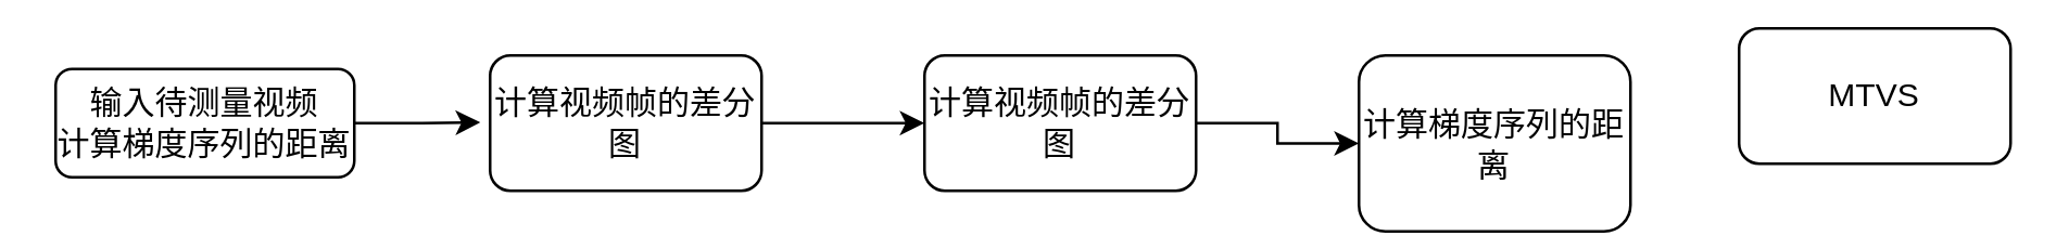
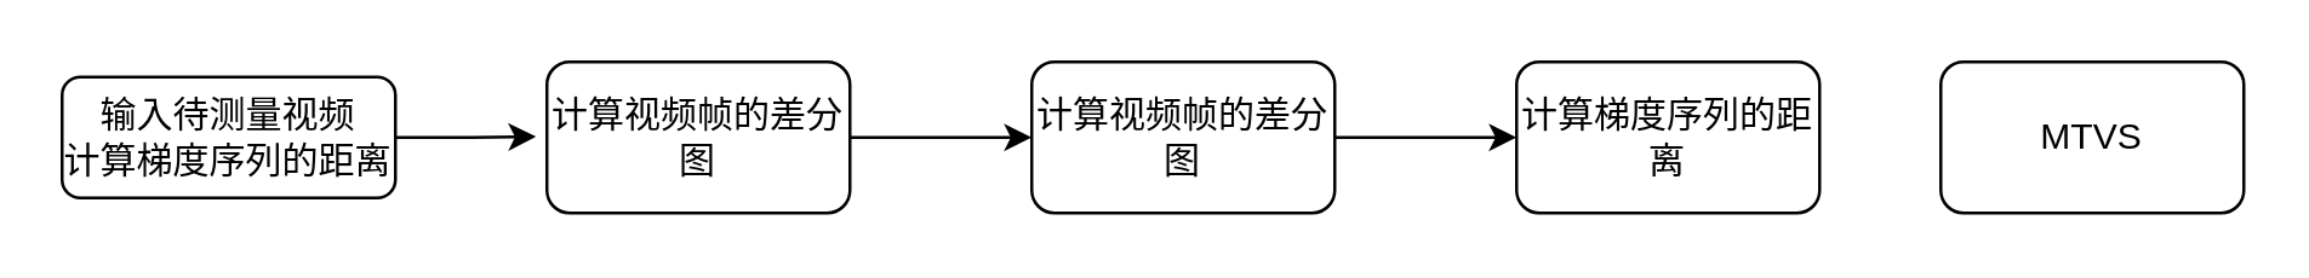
- <mxCell id="9" value="MTVS" style="rounded=1;whiteSpace=wrap;html=1;" vertex="1" parent="1"><mxGeometry x="640" y="10" width="100" height="50" as="geometry" /></mxCell>
+ <mxCell id="9" value="MTVS" style="rounded=1;whiteSpace=wrap;html=1;" vertex="1" parent="1"><mxGeometry x="640" y="20" width="100" height="50" as="geometry" /></mxCell>
- <mxCell id="8" value="计算梯度序列的距离" style="rounded=1;whiteSpace=wrap;html=1;" vertex="1" parent="1"><mxGeometry x="500" y="20" width="100" height="65" as="geometry" /></mxCell>
+ <mxCell id="8" value="计算梯度序列的距离" style="rounded=1;whiteSpace=wrap;html=1;" vertex="1" parent="1"><mxGeometry x="500" y="20" width="100" height="50" as="geometry" /></mxCell>
